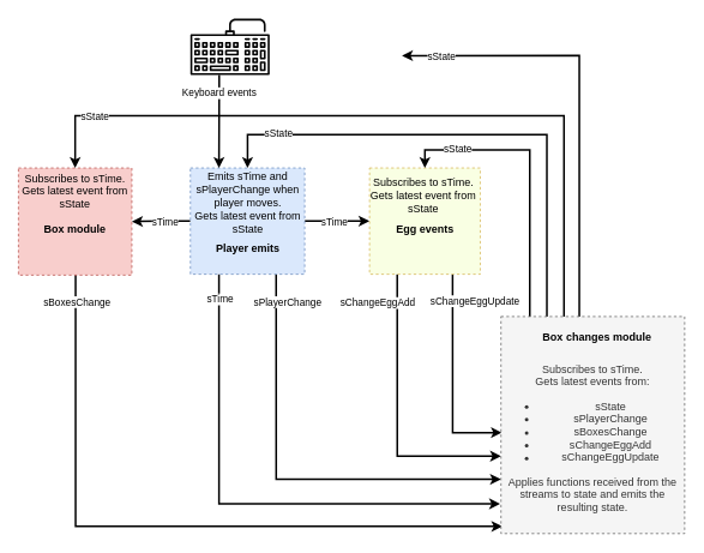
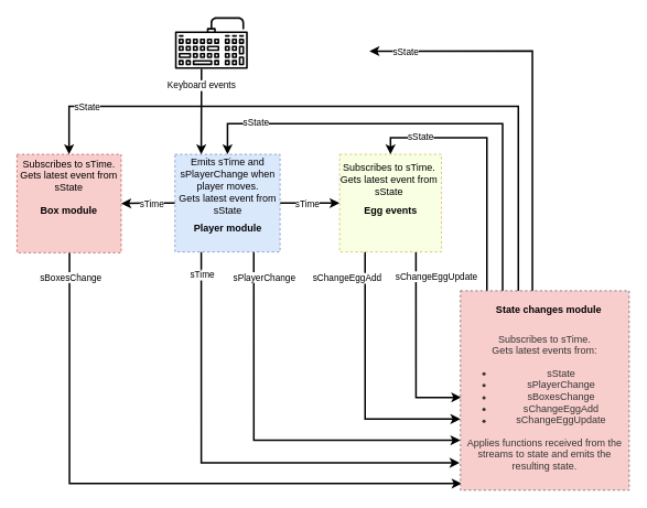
- <mxCell id="19" value="&lt;b&gt;Player emits&lt;/b&gt;" style="text;html=1;strokeColor=none;fillColor=none;align=center;verticalAlign=middle;whiteSpace=wrap;rounded=0;" vertex="1" parent="1"><mxGeometry x="230.5" y="261" width="88" height="30" as="geometry" /></mxCell>
+ <mxCell id="19" value="&lt;b&gt;Player module&lt;/b&gt;" style="text;html=1;strokeColor=none;fillColor=none;align=center;verticalAlign=middle;whiteSpace=wrap;rounded=0;" vertex="1" parent="1"><mxGeometry x="230.5" y="261" width="88" height="30" as="geometry" /></mxCell>
- <mxCell id="34" value="&lt;b&gt;Box changes module&lt;/b&gt;" style="text;html=1;strokeColor=none;fillColor=none;align=center;verticalAlign=middle;whiteSpace=wrap;rounded=0;" vertex="1" parent="1"><mxGeometry x="570" y="359" width="185.5" height="30" as="geometry" /></mxCell>
+ <mxCell id="34" value="&lt;b&gt;State changes module&lt;/b&gt;" style="text;html=1;strokeColor=none;fillColor=none;align=center;verticalAlign=middle;whiteSpace=wrap;rounded=0;" vertex="1" parent="1"><mxGeometry x="570" y="359" width="185.5" height="30" as="geometry" /></mxCell>
- <mxCell id="33" value="&lt;div&gt;&lt;br&gt;&lt;/div&gt;&lt;div&gt;&lt;br&gt;&lt;/div&gt;&lt;div&gt;&lt;br&gt;&lt;/div&gt;&lt;div&gt;&lt;br&gt;&lt;/div&gt;&lt;div&gt;Subscribes to sTime.&lt;/div&gt;&lt;div&gt;Gets latest events from:&lt;/div&gt;&lt;div&gt;&lt;div align=&quot;center&quot;&gt;&lt;ul&gt;&lt;li&gt;sState&lt;br&gt;&lt;/li&gt;&lt;li&gt;sPlayerChange&lt;/li&gt;&lt;li&gt;sBoxesChange&lt;/li&gt;&lt;li&gt;sChangeEggAdd&lt;/li&gt;&lt;li&gt;sChangeEggUpdate&lt;/li&gt;&lt;/ul&gt;&lt;/div&gt;&lt;div align=&quot;center&quot;&gt;Applies functions received from the streams to state and emits the resulting state.&lt;br&gt;&lt;/div&gt;&lt;div&gt;&lt;br&gt;&lt;br&gt;&lt;/div&gt;&lt;/div&gt;" style="rounded=0;whiteSpace=wrap;html=1;dashed=1;fillColor=#f5f5f5;strokeColor=#666666;fontColor=#333333;" vertex="1" parent="1"><mxGeometry x="556" y="351" width="204" height="241" as="geometry" /></mxCell>
+ <mxCell id="33" value="&lt;div&gt;&lt;br&gt;&lt;/div&gt;&lt;div&gt;&lt;br&gt;&lt;/div&gt;&lt;div&gt;&lt;br&gt;&lt;/div&gt;&lt;div&gt;&lt;br&gt;&lt;/div&gt;&lt;div&gt;Subscribes to sTime.&lt;/div&gt;&lt;div&gt;Gets latest events from:&lt;/div&gt;&lt;div&gt;&lt;div align=&quot;center&quot;&gt;&lt;ul&gt;&lt;li&gt;sState&lt;br&gt;&lt;/li&gt;&lt;li&gt;sPlayerChange&lt;/li&gt;&lt;li&gt;sBoxesChange&lt;/li&gt;&lt;li&gt;sChangeEggAdd&lt;/li&gt;&lt;li&gt;sChangeEggUpdate&lt;/li&gt;&lt;/ul&gt;&lt;/div&gt;&lt;div align=&quot;center&quot;&gt;Applies functions received from the streams to state and emits the resulting state.&lt;br&gt;&lt;/div&gt;&lt;div&gt;&lt;br&gt;&lt;br&gt;&lt;/div&gt;&lt;/div&gt;" style="rounded=0;whiteSpace=wrap;html=1;dashed=1;fillColor=#f8cecc;strokeColor=#666666;fontColor=#333333;" vertex="1" parent="1"><mxGeometry x="556" y="351" width="204" height="241" as="geometry" /></mxCell>
